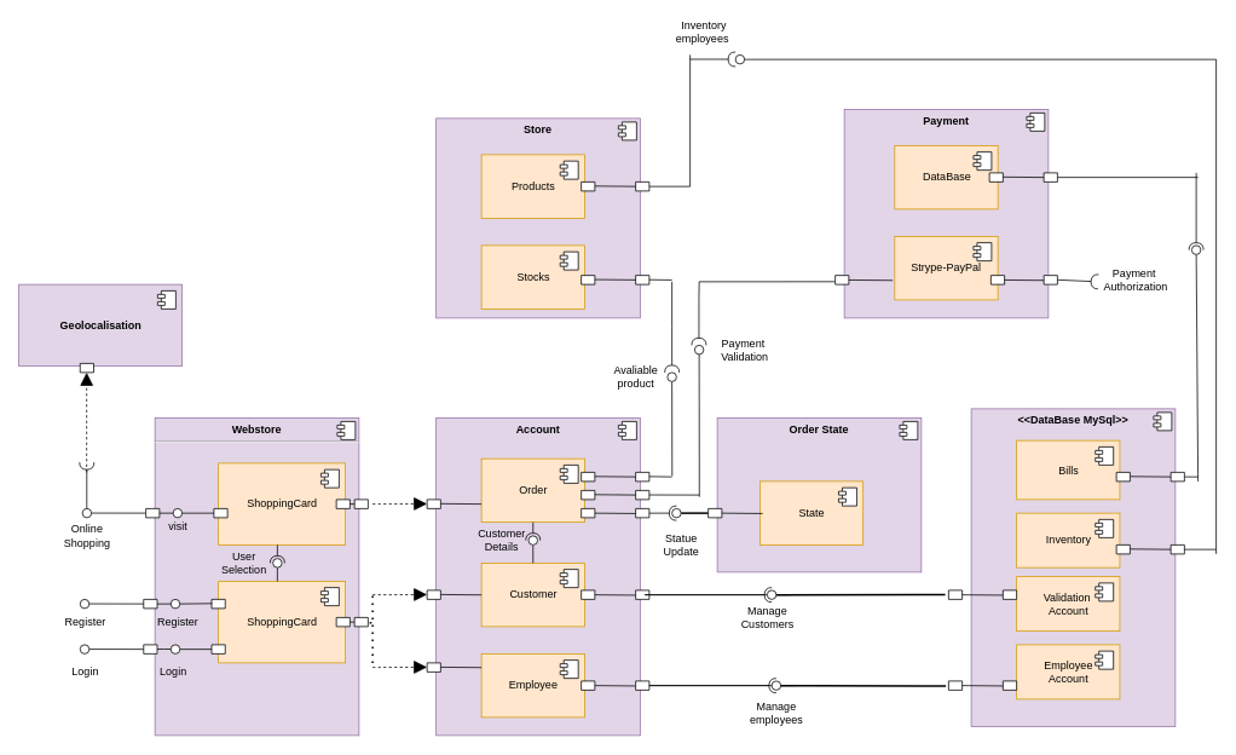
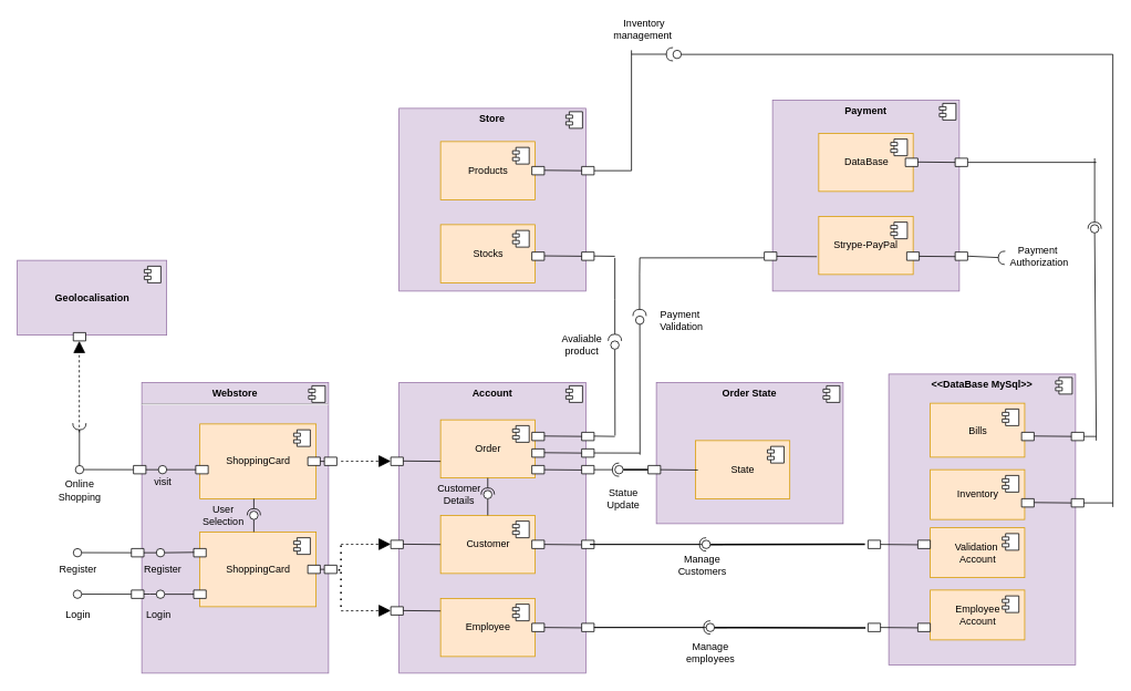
- <mxCell id="171" value="Inventory &lt;br&gt;employees&amp;nbsp;" style="text;html=1;align=center;verticalAlign=middle;resizable=0;points=[];autosize=1;" vertex="1" parent="1"><mxGeometry x="730" y="20" width="90" height="30" as="geometry" /></mxCell>
+ <mxCell id="171" value="Inventory &lt;br&gt;management&amp;nbsp;" style="text;html=1;align=center;verticalAlign=middle;resizable=0;points=[];autosize=1;" vertex="1" parent="1"><mxGeometry x="730" y="20" width="90" height="30" as="geometry" /></mxCell>
